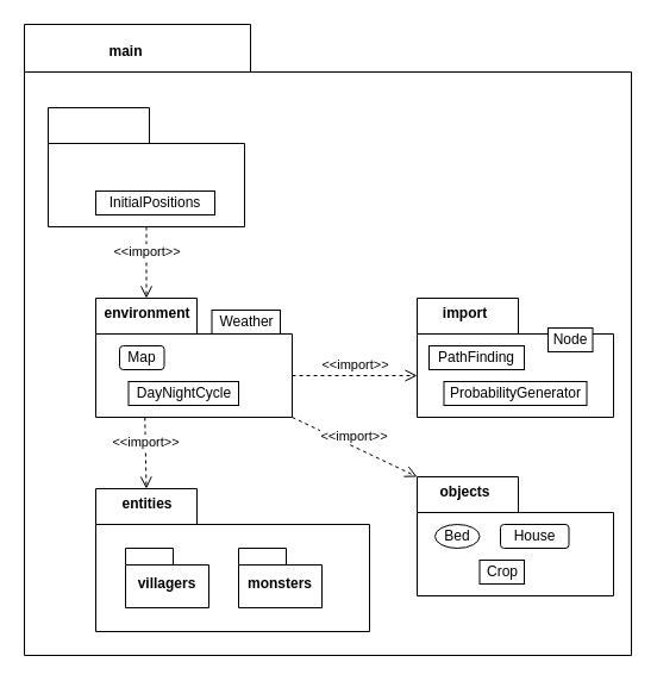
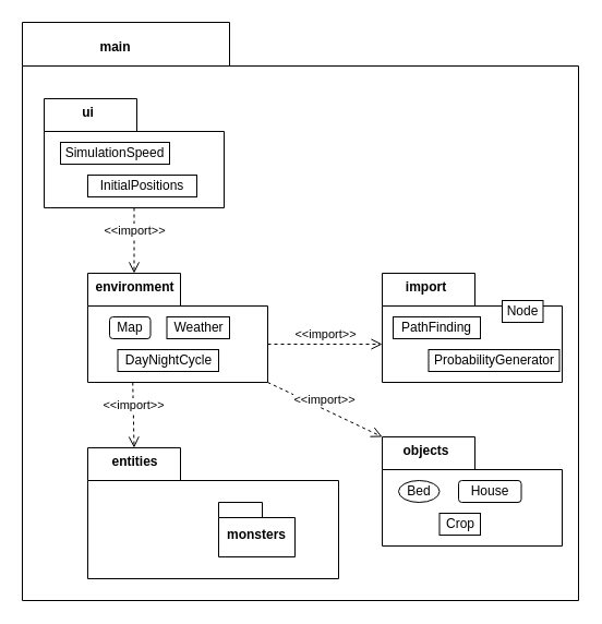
+ <mxCell id="6" value="ui" style="text;align=center;fontStyle=1;verticalAlign=middle;spacingLeft=3;spacingRight=3;strokeColor=none;rotatable=0;points=[[0,0.5],[1,0.5]];portConstraint=eastwest;html=1;" vertex="1" parent="1"><mxGeometry x="40" y="90" width="80" height="26" as="geometry" /></mxCell>
+ <mxCell id="7" value="SimulationSpeed" style="html=1;whiteSpace=wrap;" vertex="1" parent="1"><mxGeometry x="55" y="130" width="100" height="20" as="geometry" /></mxCell>
- <mxCell id="23" value="Weather" style="html=1;whiteSpace=wrap;" vertex="1" parent="1"><mxGeometry x="177.5" y="260" width="57.5" height="20" as="geometry" /></mxCell>
+ <mxCell id="23" value="Weather" style="html=1;whiteSpace=wrap;" vertex="1" parent="1"><mxGeometry x="152.5" y="290" width="57.5" height="20" as="geometry" /></mxCell>
- <mxCell id="27" value="ProbabilityGenerator" style="html=1;whiteSpace=wrap;" vertex="1" parent="1"><mxGeometry x="372.5" y="320" width="120" height="20" as="geometry" /></mxCell>
+ <mxCell id="27" value="ProbabilityGenerator" style="html=1;whiteSpace=wrap;" vertex="1" parent="1"><mxGeometry x="392.5" y="320" width="120" height="20" as="geometry" /></mxCell>
- <mxCell id="17" value="villagers" style="shape=folder;fontStyle=1;spacingTop=10;tabWidth=40;tabHeight=14;tabPosition=left;html=1;whiteSpace=wrap;" vertex="1" parent="1"><mxGeometry x="105" y="460" width="70" height="50" as="geometry" /></mxCell>
